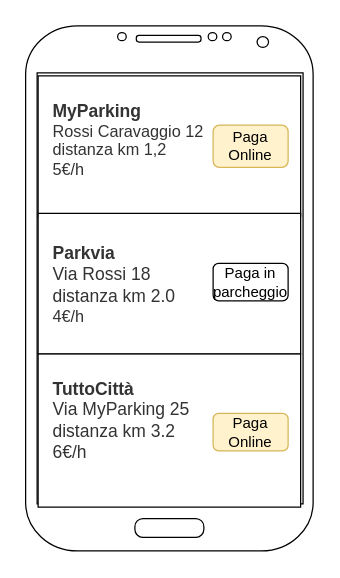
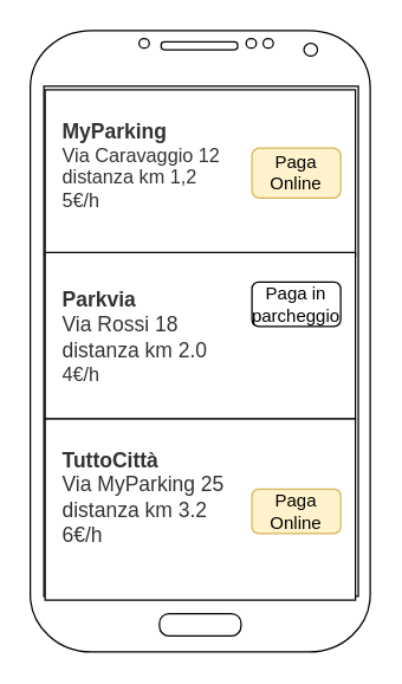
- <mxCell id="3" value="&lt;font&gt;&lt;b style=&quot;font-size: 13px&quot;&gt;&lt;font style=&quot;font-size: 14px&quot;&gt;MyParking&lt;/font&gt;&lt;/b&gt;&lt;br&gt;&lt;span style=&quot;font-size: 13px&quot;&gt;Rossi Caravaggio 12&lt;/span&gt;&lt;br&gt;&lt;span style=&quot;font-size: 13px&quot;&gt;distanza km 1,2&lt;/span&gt;&lt;br&gt;&lt;span style=&quot;font-size: 13px&quot;&gt;5€&lt;/span&gt;&lt;span style=&quot;font-size: 13px&quot;&gt;/h&lt;/span&gt;&lt;br&gt;&lt;br&gt;&lt;/font&gt;" style="strokeColor=inherit;fillColor=inherit;gradientColor=inherit;strokeWidth=1;html=1;shadow=0;dashed=0;shape=mxgraph.android.rrect;rSize=0;align=left;spacingLeft=10;fontSize=8;fontColor=#333333;" vertex="1" parent="1"><mxGeometry x="30" y="60" width="210" height="112.5" as="geometry" /></mxCell>
+ <mxCell id="3" value="&lt;font&gt;&lt;b style=&quot;font-size: 13px&quot;&gt;&lt;font style=&quot;font-size: 14px&quot;&gt;MyParking&lt;/font&gt;&lt;/b&gt;&lt;br&gt;&lt;span style=&quot;font-size: 13px&quot;&gt;Via Caravaggio 12&lt;/span&gt;&lt;br&gt;&lt;span style=&quot;font-size: 13px&quot;&gt;distanza km 1,2&lt;/span&gt;&lt;br&gt;&lt;span style=&quot;font-size: 13px&quot;&gt;5€&lt;/span&gt;&lt;span style=&quot;font-size: 13px&quot;&gt;/h&lt;/span&gt;&lt;br&gt;&lt;br&gt;&lt;/font&gt;" style="strokeColor=inherit;fillColor=inherit;gradientColor=inherit;strokeWidth=1;html=1;shadow=0;dashed=0;shape=mxgraph.android.rrect;rSize=0;align=left;spacingLeft=10;fontSize=8;fontColor=#333333;" vertex="1" parent="1"><mxGeometry x="30" y="60" width="210" height="112.5" as="geometry" /></mxCell>
- <mxCell id="7" value="Paga in parcheggio" style="rounded=1;whiteSpace=wrap;html=1;fillColor=#FFFFFF;" vertex="1" parent="1"><mxGeometry x="170" y="210" width="60" height="30" as="geometry" /></mxCell>
+ <mxCell id="7" value="Paga in parcheggio" style="rounded=1;whiteSpace=wrap;html=1;fillColor=#FFFFFF;" vertex="1" parent="1"><mxGeometry x="170" y="190" width="60" height="30" as="geometry" /></mxCell>
